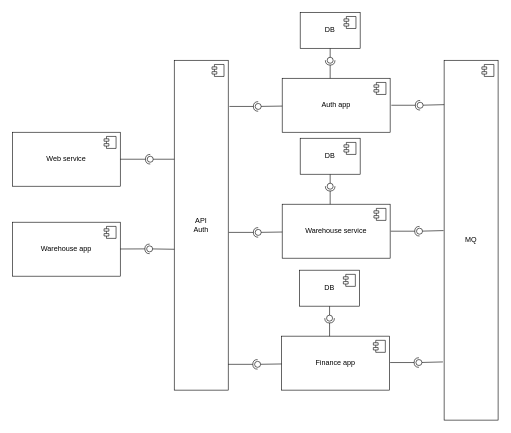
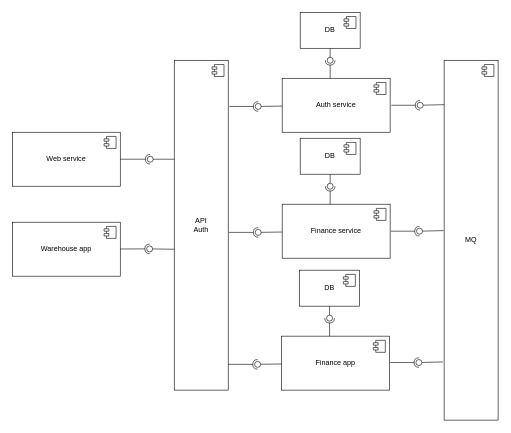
- <mxCell id="13" value="Auth app" style="html=1;dropTarget=0;whiteSpace=wrap;" vertex="1" parent="1"><mxGeometry x="470" y="130" width="180" height="90" as="geometry" /></mxCell>
+ <mxCell id="13" value="Auth service" style="html=1;dropTarget=0;whiteSpace=wrap;" vertex="1" parent="1"><mxGeometry x="470" y="130" width="180" height="90" as="geometry" /></mxCell>
- <mxCell id="23" value="Warehouse service" style="html=1;dropTarget=0;whiteSpace=wrap;" vertex="1" parent="1"><mxGeometry x="470" y="340" width="180" height="90" as="geometry" /></mxCell>
+ <mxCell id="23" value="Finance service" style="html=1;dropTarget=0;whiteSpace=wrap;" vertex="1" parent="1"><mxGeometry x="470" y="340" width="180" height="90" as="geometry" /></mxCell>
